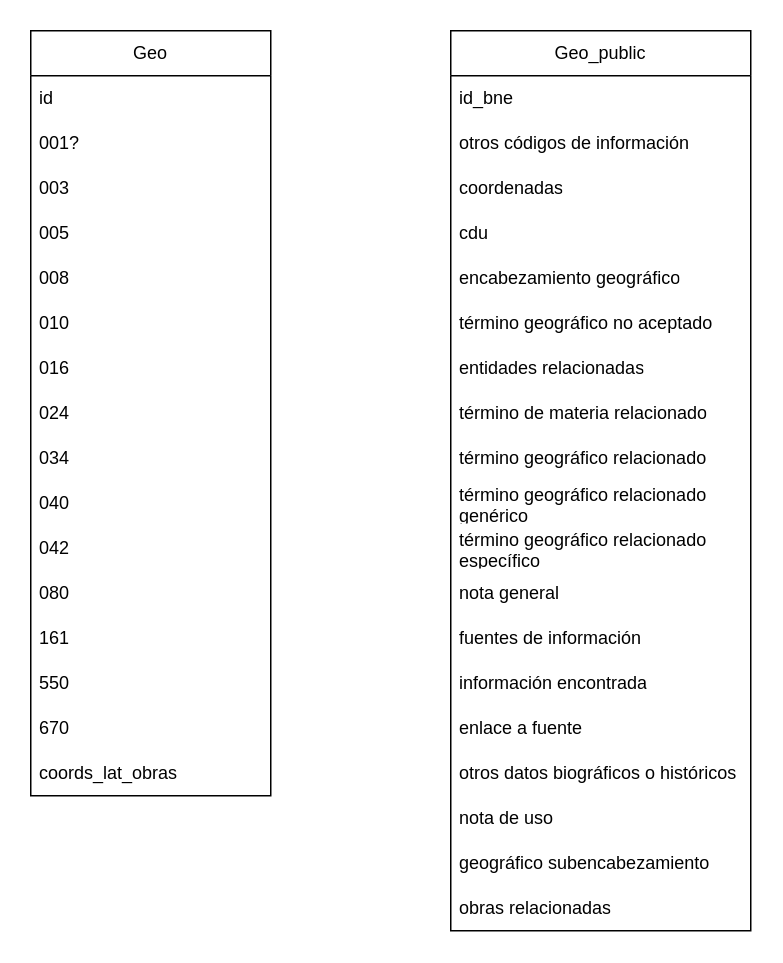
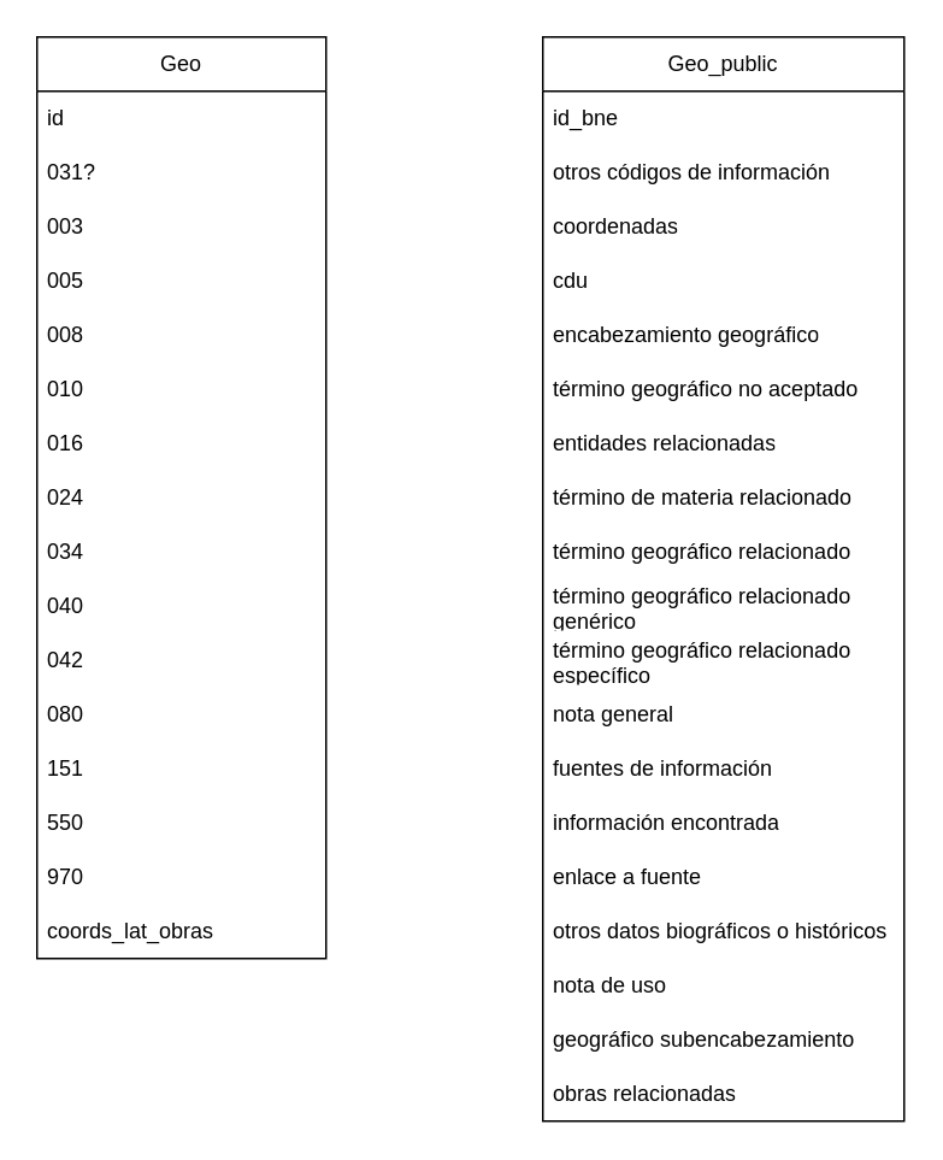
- <mxCell id="4" value="001?" style="text;strokeColor=none;fillColor=none;align=left;verticalAlign=middle;spacingLeft=4;spacingRight=4;overflow=hidden;points=[[0,0.5],[1,0.5]];portConstraint=eastwest;rotatable=0;whiteSpace=wrap;html=1;" parent="2" vertex="1"><mxGeometry y="60" width="160" height="30" as="geometry" /></mxCell>
+ <mxCell id="4" value="031?" style="text;strokeColor=none;fillColor=none;align=left;verticalAlign=middle;spacingLeft=4;spacingRight=4;overflow=hidden;points=[[0,0.5],[1,0.5]];portConstraint=eastwest;rotatable=0;whiteSpace=wrap;html=1;" parent="2" vertex="1"><mxGeometry y="60" width="160" height="30" as="geometry" /></mxCell>
- <mxCell id="15" value="161" style="text;strokeColor=none;fillColor=none;align=left;verticalAlign=middle;spacingLeft=4;spacingRight=4;overflow=hidden;points=[[0,0.5],[1,0.5]];portConstraint=eastwest;rotatable=0;whiteSpace=wrap;html=1;" parent="2" vertex="1"><mxGeometry y="390" width="160" height="30" as="geometry" /></mxCell>
+ <mxCell id="15" value="151" style="text;strokeColor=none;fillColor=none;align=left;verticalAlign=middle;spacingLeft=4;spacingRight=4;overflow=hidden;points=[[0,0.5],[1,0.5]];portConstraint=eastwest;rotatable=0;whiteSpace=wrap;html=1;" parent="2" vertex="1"><mxGeometry y="390" width="160" height="30" as="geometry" /></mxCell>
- <mxCell id="17" value="670" style="text;strokeColor=none;fillColor=none;align=left;verticalAlign=middle;spacingLeft=4;spacingRight=4;overflow=hidden;points=[[0,0.5],[1,0.5]];portConstraint=eastwest;rotatable=0;whiteSpace=wrap;html=1;" parent="2" vertex="1"><mxGeometry y="450" width="160" height="30" as="geometry" /></mxCell>
+ <mxCell id="17" value="970" style="text;strokeColor=none;fillColor=none;align=left;verticalAlign=middle;spacingLeft=4;spacingRight=4;overflow=hidden;points=[[0,0.5],[1,0.5]];portConstraint=eastwest;rotatable=0;whiteSpace=wrap;html=1;" parent="2" vertex="1"><mxGeometry y="450" width="160" height="30" as="geometry" /></mxCell>
